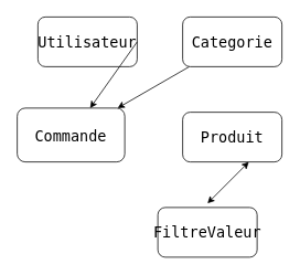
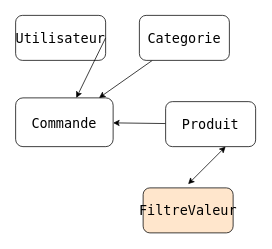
- <mxCell id="4" value="&lt;p style=&quot;caret-color: rgb(0, 0, 0); color: rgb(0, 0, 0); text-align: start;&quot; data-pm-slice=&quot;1 1 [&amp;quot;list&amp;quot;,{&amp;quot;spread&amp;quot;:false,&amp;quot;start&amp;quot;:6394,&amp;quot;end&amp;quot;:6480},&amp;quot;regular_list_item&amp;quot;,{&amp;quot;start&amp;quot;:6394,&amp;quot;end&amp;quot;:6480}]&quot;&gt;&lt;code&gt;&lt;font style=&quot;font-size: 18px;&quot;&gt;Utilisateur&lt;/font&gt;&lt;/code&gt;&lt;/p&gt;" style="rounded=1;whiteSpace=wrap;html=1;" vertex="1" parent="1"><mxGeometry x="45" y="20" width="120" height="60" as="geometry" /></mxCell>
+ <mxCell id="4" value="&lt;p style=&quot;caret-color: rgb(0, 0, 0); color: rgb(0, 0, 0); text-align: start;&quot; data-pm-slice=&quot;1 1 [&amp;quot;list&amp;quot;,{&amp;quot;spread&amp;quot;:false,&amp;quot;start&amp;quot;:6394,&amp;quot;end&amp;quot;:6480},&amp;quot;regular_list_item&amp;quot;,{&amp;quot;start&amp;quot;:6394,&amp;quot;end&amp;quot;:6480}]&quot;&gt;&lt;code&gt;&lt;font style=&quot;font-size: 18px;&quot;&gt;Utilisateur&lt;/font&gt;&lt;/code&gt;&lt;/p&gt;" style="rounded=1;whiteSpace=wrap;html=1;" vertex="1" parent="1"><mxGeometry x="20" y="20" width="120" height="60" as="geometry" /></mxCell>
- <mxCell id="6" value="&lt;p style=&quot;caret-color: rgb(0, 0, 0); color: rgb(0, 0, 0); text-align: start;&quot; data-pm-slice=&quot;1 1 [&amp;quot;list&amp;quot;,{&amp;quot;spread&amp;quot;:false,&amp;quot;start&amp;quot;:6394,&amp;quot;end&amp;quot;:6480},&amp;quot;regular_list_item&amp;quot;,{&amp;quot;start&amp;quot;:6394,&amp;quot;end&amp;quot;:6480}]&quot;&gt;&lt;code&gt;&lt;font style=&quot;font-size: 18px;&quot;&gt;Categorie&lt;/font&gt;&lt;/code&gt;&lt;/p&gt;" style="rounded=1;whiteSpace=wrap;html=1;" vertex="1" parent="1"><mxGeometry x="220" y="20" width="120" height="60" as="geometry" /></mxCell>
+ <mxCell id="6" value="&lt;p style=&quot;caret-color: rgb(0, 0, 0); color: rgb(0, 0, 0); text-align: start;&quot; data-pm-slice=&quot;1 1 [&amp;quot;list&amp;quot;,{&amp;quot;spread&amp;quot;:false,&amp;quot;start&amp;quot;:6394,&amp;quot;end&amp;quot;:6480},&amp;quot;regular_list_item&amp;quot;,{&amp;quot;start&amp;quot;:6394,&amp;quot;end&amp;quot;:6480}]&quot;&gt;&lt;code&gt;&lt;font style=&quot;font-size: 18px;&quot;&gt;Categorie&lt;/font&gt;&lt;/code&gt;&lt;/p&gt;" style="rounded=1;whiteSpace=wrap;html=1;" vertex="1" parent="1"><mxGeometry x="185" y="20" width="120" height="60" as="geometry" /></mxCell>
+ <mxCell id="2" value="" style="edgeStyle=none;html=1;" edge="1" parent="1" source="3" target="7"><mxGeometry relative="1" as="geometry" /></mxCell>
- <mxCell id="8" value="&lt;p style=&quot;caret-color: rgb(0, 0, 0); color: rgb(0, 0, 0); text-align: start;&quot; data-pm-slice=&quot;1 1 [&amp;quot;list&amp;quot;,{&amp;quot;spread&amp;quot;:false,&amp;quot;start&amp;quot;:6394,&amp;quot;end&amp;quot;:6480},&amp;quot;regular_list_item&amp;quot;,{&amp;quot;start&amp;quot;:6394,&amp;quot;end&amp;quot;:6480}]&quot;&gt;&lt;code&gt;&lt;font style=&quot;font-size: 18px;&quot;&gt;FiltreValeur&lt;/font&gt;&lt;/code&gt;&lt;/p&gt;" style="rounded=1;whiteSpace=wrap;html=1;" vertex="1" parent="1"><mxGeometry x="190" y="250" width="120" height="60" as="geometry" /></mxCell>
+ <mxCell id="8" value="&lt;p style=&quot;caret-color: rgb(0, 0, 0); color: rgb(0, 0, 0); text-align: start;&quot; data-pm-slice=&quot;1 1 [&amp;quot;list&amp;quot;,{&amp;quot;spread&amp;quot;:false,&amp;quot;start&amp;quot;:6394,&amp;quot;end&amp;quot;:6480},&amp;quot;regular_list_item&amp;quot;,{&amp;quot;start&amp;quot;:6394,&amp;quot;end&amp;quot;:6480}]&quot;&gt;&lt;code&gt;&lt;font style=&quot;font-size: 18px;&quot;&gt;FiltreValeur&lt;/font&gt;&lt;/code&gt;&lt;/p&gt;" style="rounded=1;whiteSpace=wrap;html=1;fillColor=#ffe6cc;" vertex="1" parent="1"><mxGeometry x="190" y="250" width="120" height="60" as="geometry" /></mxCell>
